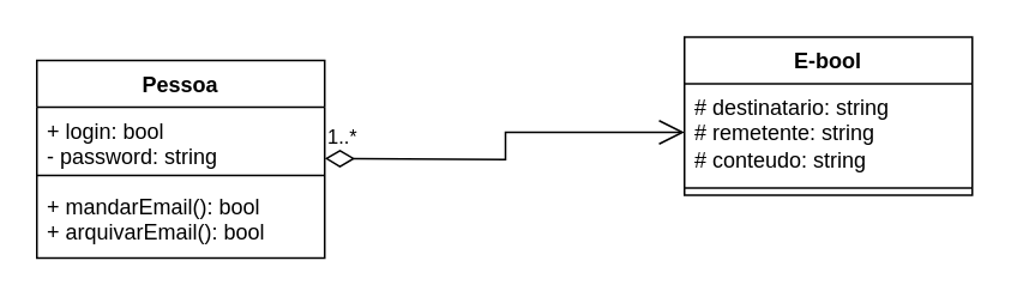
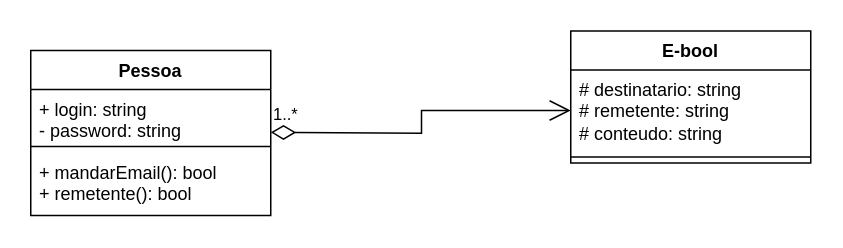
- <mxCell id="3" value="+ login: bool&lt;div&gt;- password: string&lt;/div&gt;" style="text;strokeColor=none;fillColor=none;align=left;verticalAlign=top;spacingLeft=4;spacingRight=4;overflow=hidden;rotatable=0;points=[[0,0.5],[1,0.5]];portConstraint=eastwest;whiteSpace=wrap;html=1;" vertex="1" parent="2"><mxGeometry y="26" width="160" height="34" as="geometry" /></mxCell>
+ <mxCell id="3" value="+ login: string&lt;div&gt;- password: string&lt;/div&gt;" style="text;strokeColor=none;fillColor=none;align=left;verticalAlign=top;spacingLeft=4;spacingRight=4;overflow=hidden;rotatable=0;points=[[0,0.5],[1,0.5]];portConstraint=eastwest;whiteSpace=wrap;html=1;" vertex="1" parent="2"><mxGeometry y="26" width="160" height="34" as="geometry" /></mxCell>
- <mxCell id="5" value="+ mandarEmail(): bool&lt;div&gt;+ arquivarEmail(): bool&lt;/div&gt;" style="text;strokeColor=none;fillColor=none;align=left;verticalAlign=top;spacingLeft=4;spacingRight=4;overflow=hidden;rotatable=0;points=[[0,0.5],[1,0.5]];portConstraint=eastwest;whiteSpace=wrap;html=1;" vertex="1" parent="2"><mxGeometry y="68" width="160" height="42" as="geometry" /></mxCell>
+ <mxCell id="5" value="+ mandarEmail(): bool&lt;div&gt;+ remetente(): bool&lt;/div&gt;" style="text;strokeColor=none;fillColor=none;align=left;verticalAlign=top;spacingLeft=4;spacingRight=4;overflow=hidden;rotatable=0;points=[[0,0.5],[1,0.5]];portConstraint=eastwest;whiteSpace=wrap;html=1;" vertex="1" parent="2"><mxGeometry y="68" width="160" height="42" as="geometry" /></mxCell>
